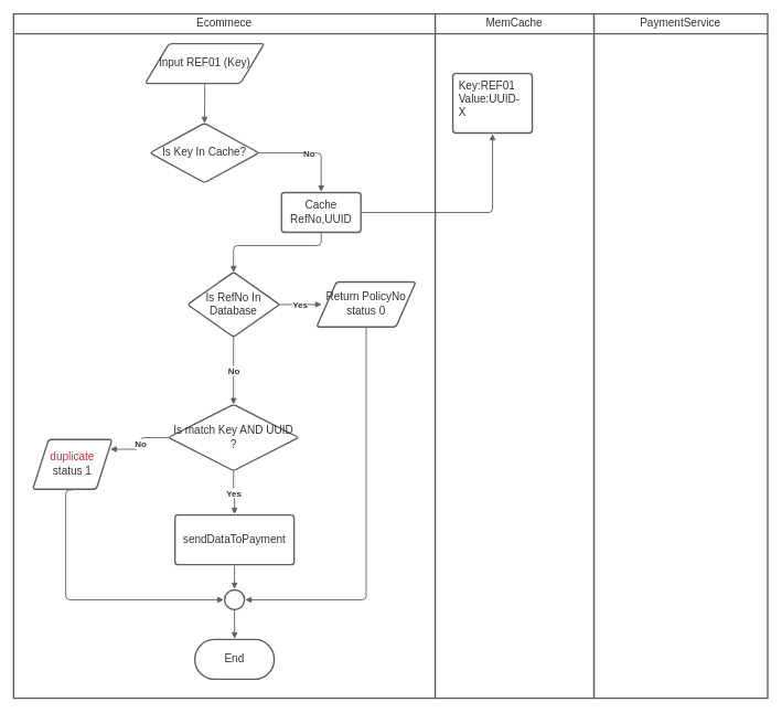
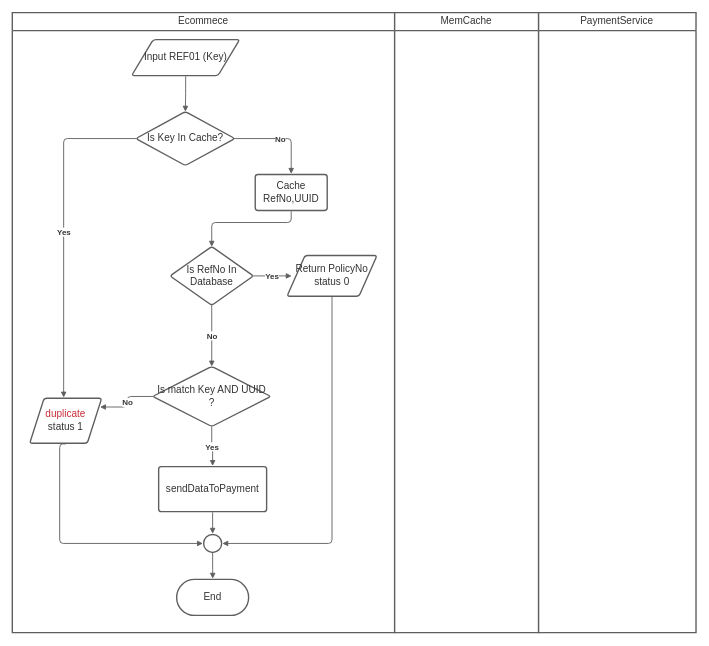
- <mxCell id="15" value="Key:REF01&#10;Value:UUID-X" style="html=1;overflow=block;blockSpacing=1;whiteSpace=wrap;;whiteSpace=wrap;fontSize=16.7;fontColor=#333333;align=left;spacing=9;verticalAlign=top;strokeColor=#5e5e5e;strokeOpacity=100;rounded=1;absoluteArcSize=1;arcSize=9;strokeWidth=2.3;" vertex="1" parent="1"><mxGeometry x="684" y="110" width="120" height="90" as="geometry" /></mxCell>
- <mxCell id="17" value="" style="html=1;jettySize=18;whiteSpace=wrap;fontSize=13;strokeColor=#5E5E5E;strokeWidth=1.5;rounded=1;arcSize=12;edgeStyle=orthogonalEdgeStyle;startArrow=none;;endArrow=block;endFill=1;;exitX=1.009;exitY=0.5;exitPerimeter=0;entryX=0.5;entryY=1.013;entryPerimeter=0;" edge="1" parent="1" source="14" target="15"><mxGeometry width="100" height="100" relative="1" as="geometry"><Array as="points" /></mxGeometry></mxCell>
+ <mxCell id="9" value="" style="html=1;jettySize=18;whiteSpace=wrap;fontSize=13.3;fontColor=#333333;fontStyle=1;strokeColor=#5E5E5E;strokeWidth=1.5;rounded=1;arcSize=12;edgeStyle=orthogonalEdgeStyle;startArrow=none;;endArrow=block;endFill=1;;exitX=0.008;exitY=0.5;exitPerimeter=0;entryX=0.472;entryY=-0.015;entryPerimeter=0;" edge="1" parent="1" source="8" target="11"><mxGeometry width="100" height="100" relative="1" as="geometry"><Array as="points" /></mxGeometry></mxCell>
+ <mxCell id="10" value="Yes" style="text;html=1;resizable=0;labelBackgroundColor=#ffffff;align=center;verticalAlign=middle;fontStyle=1;fontColor=#333333;;fontSize=13.3;" vertex="1" parent="9"><mxGeometry relative="1" as="geometry" /></mxCell>
